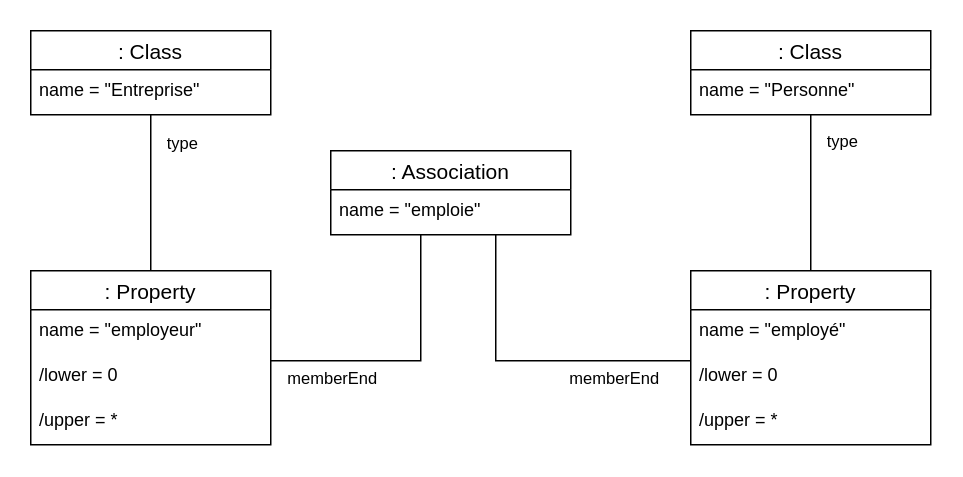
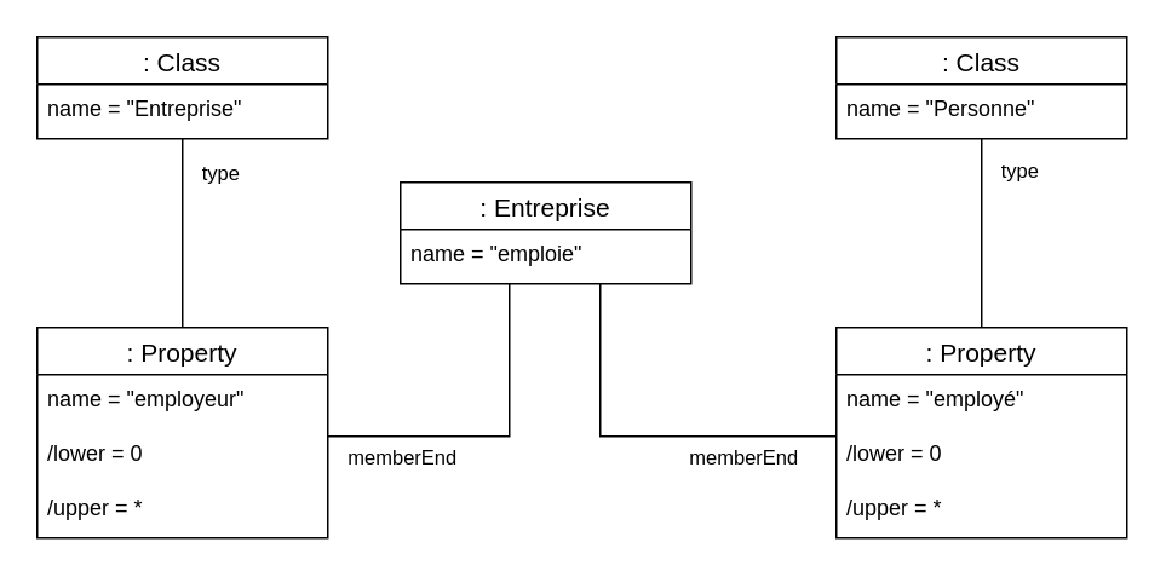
- <mxCell id="6" value=": Association" style="swimlane;fontStyle=0;childLayout=stackLayout;horizontal=1;startSize=26;horizontalStack=0;resizeParent=1;resizeParentMax=0;resizeLast=0;collapsible=1;marginBottom=0;align=center;fontSize=14;" parent="1" vertex="1"><mxGeometry x="220" y="100" width="160" height="56" as="geometry" /></mxCell>
+ <mxCell id="6" value=": Entreprise" style="swimlane;fontStyle=0;childLayout=stackLayout;horizontal=1;startSize=26;horizontalStack=0;resizeParent=1;resizeParentMax=0;resizeLast=0;collapsible=1;marginBottom=0;align=center;fontSize=14;" parent="1" vertex="1"><mxGeometry x="220" y="100" width="160" height="56" as="geometry" /></mxCell>
